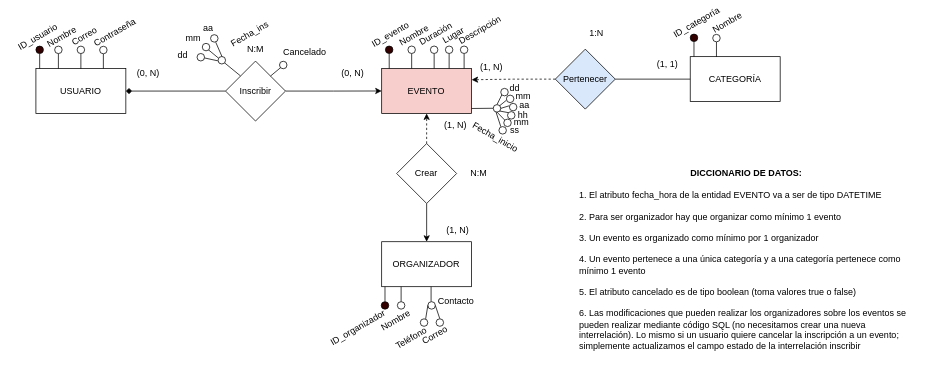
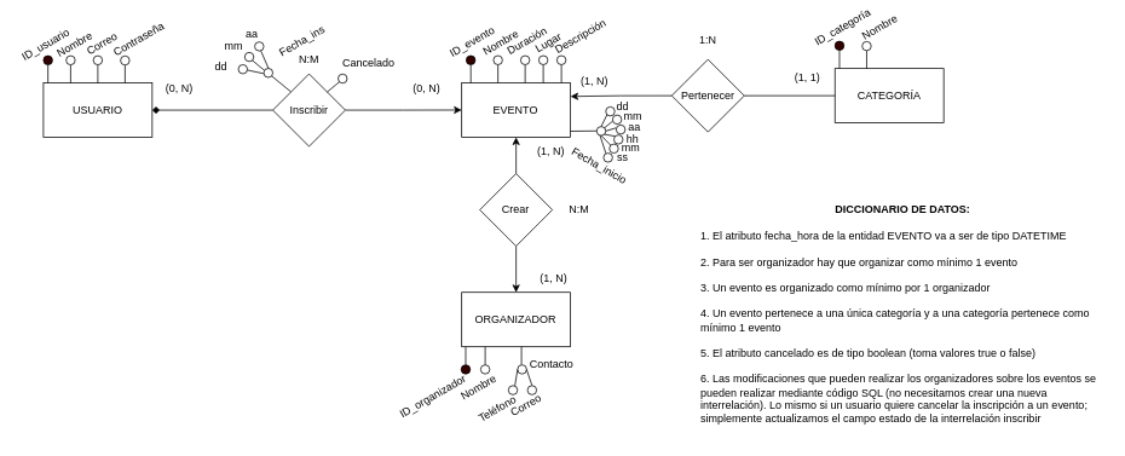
- <mxCell id="84" value="1:N" style="text;html=1;align=center;verticalAlign=middle;whiteSpace=wrap;rounded=0;" vertex="1" parent="1"><mxGeometry x="765" y="29" width="60" height="30" as="geometry" /></mxCell>
+ <mxCell id="84" value="1:N" style="text;html=1;align=center;verticalAlign=middle;whiteSpace=wrap;rounded=0;" vertex="1" parent="1"><mxGeometry x="750" y="29" width="60" height="30" as="geometry" /></mxCell>
- <mxCell id="80" style="edgeStyle=orthogonalEdgeStyle;rounded=0;orthogonalLoop=1;jettySize=auto;html=1;exitX=0;exitY=0.5;exitDx=0;exitDy=0;entryX=1;entryY=0.25;entryDx=0;entryDy=0;dashed=1;" edge="1" parent="1" source="81" target="2"><mxGeometry relative="1" as="geometry" /></mxCell>
+ <mxCell id="80" style="edgeStyle=orthogonalEdgeStyle;rounded=0;orthogonalLoop=1;jettySize=auto;html=1;exitX=0;exitY=0.5;exitDx=0;exitDy=0;entryX=1;entryY=0.25;entryDx=0;entryDy=0;" edge="1" parent="1" source="81" target="2"><mxGeometry relative="1" as="geometry" /></mxCell>
- <mxCell id="81" value="Pertenecer" style="rhombus;whiteSpace=wrap;html=1;fillColor=#dae8fc;" vertex="1" parent="1"><mxGeometry x="740" y="65.08" width="80" height="80" as="geometry" /></mxCell>
+ <mxCell id="81" value="Pertenecer" style="rhombus;whiteSpace=wrap;html=1;" vertex="1" parent="1"><mxGeometry x="740" y="65.08" width="80" height="80" as="geometry" /></mxCell>
- <mxCell id="2" value="EVENTO" style="rounded=0;whiteSpace=wrap;html=1;fillColor=#f8cecc;" parent="1" vertex="1"><mxGeometry x="508.33" y="90.9" width="120" height="60" as="geometry" /></mxCell>
+ <mxCell id="2" value="EVENTO" style="rounded=0;whiteSpace=wrap;html=1;" parent="1" vertex="1"><mxGeometry x="508.33" y="90.9" width="120" height="60" as="geometry" /></mxCell>
- <mxCell id="73" style="edgeStyle=orthogonalEdgeStyle;rounded=0;orthogonalLoop=1;jettySize=auto;html=1;exitX=0.5;exitY=0;exitDx=0;exitDy=0;entryX=0.5;entryY=1;entryDx=0;entryDy=0;dashed=1;" edge="1" parent="1" source="75" target="2"><mxGeometry relative="1" as="geometry" /></mxCell>
+ <mxCell id="73" style="edgeStyle=orthogonalEdgeStyle;rounded=0;orthogonalLoop=1;jettySize=auto;html=1;exitX=0.5;exitY=0;exitDx=0;exitDy=0;entryX=0.5;entryY=1;entryDx=0;entryDy=0;" edge="1" parent="1" source="75" target="2"><mxGeometry relative="1" as="geometry" /></mxCell>
